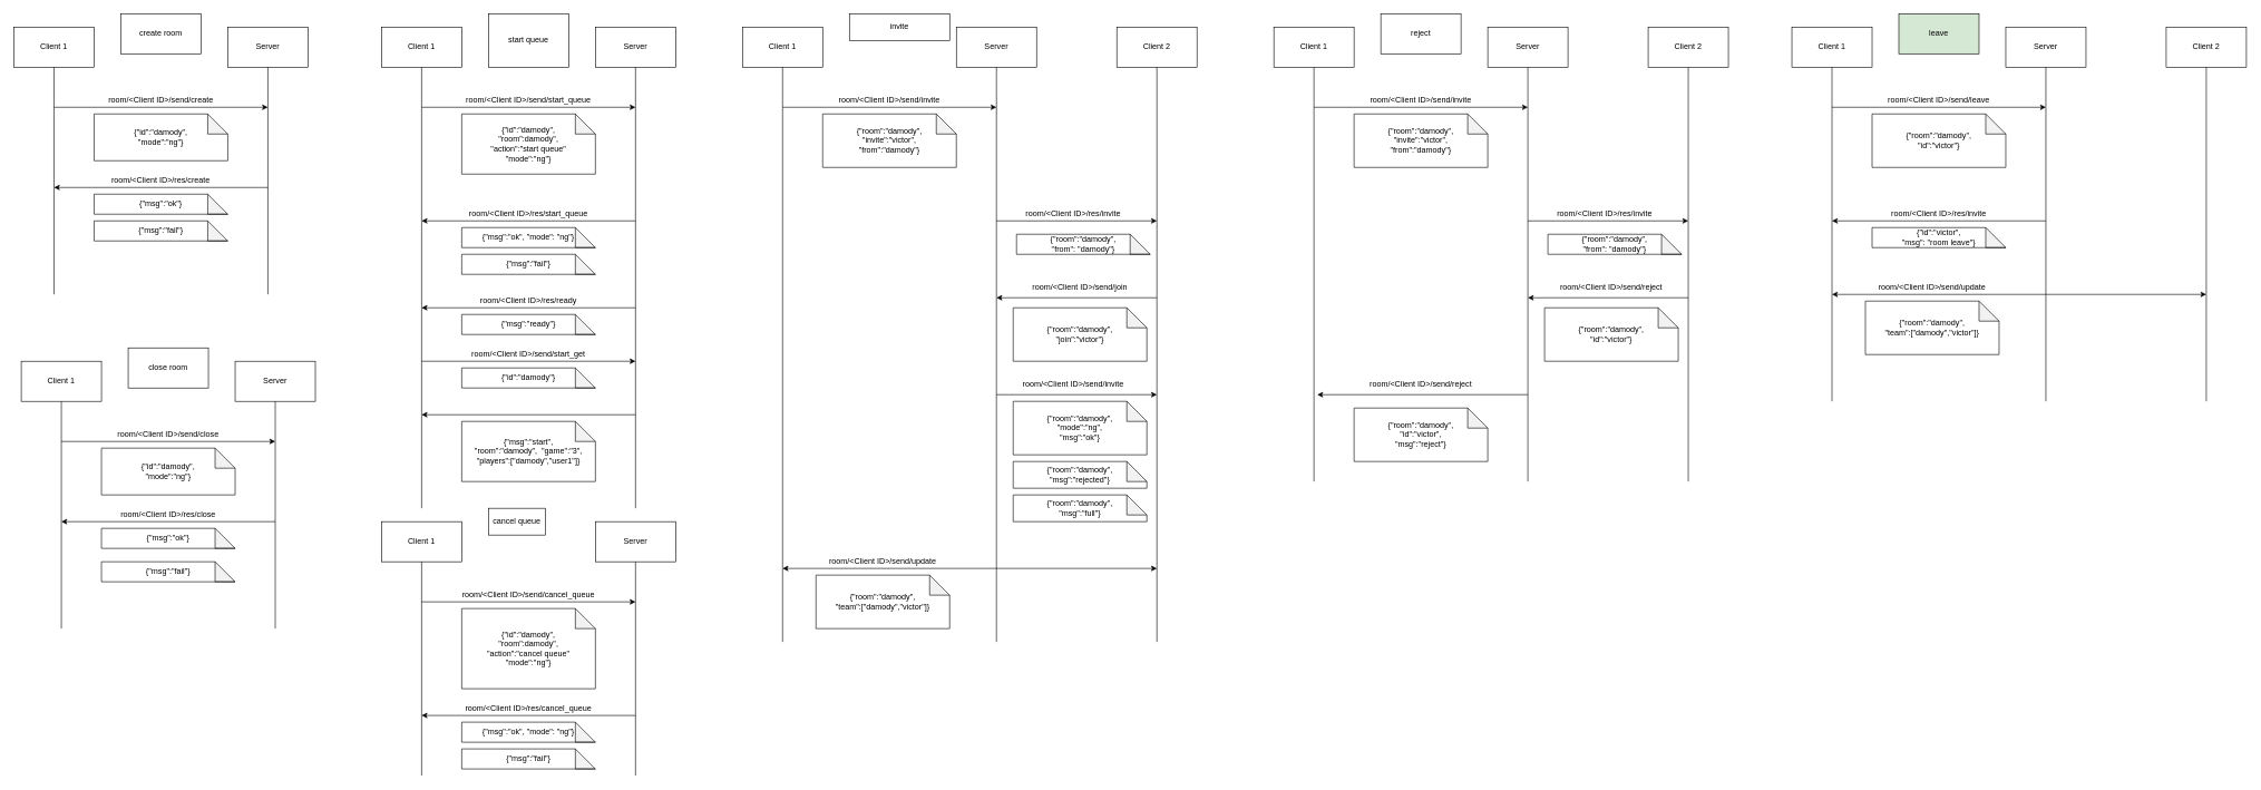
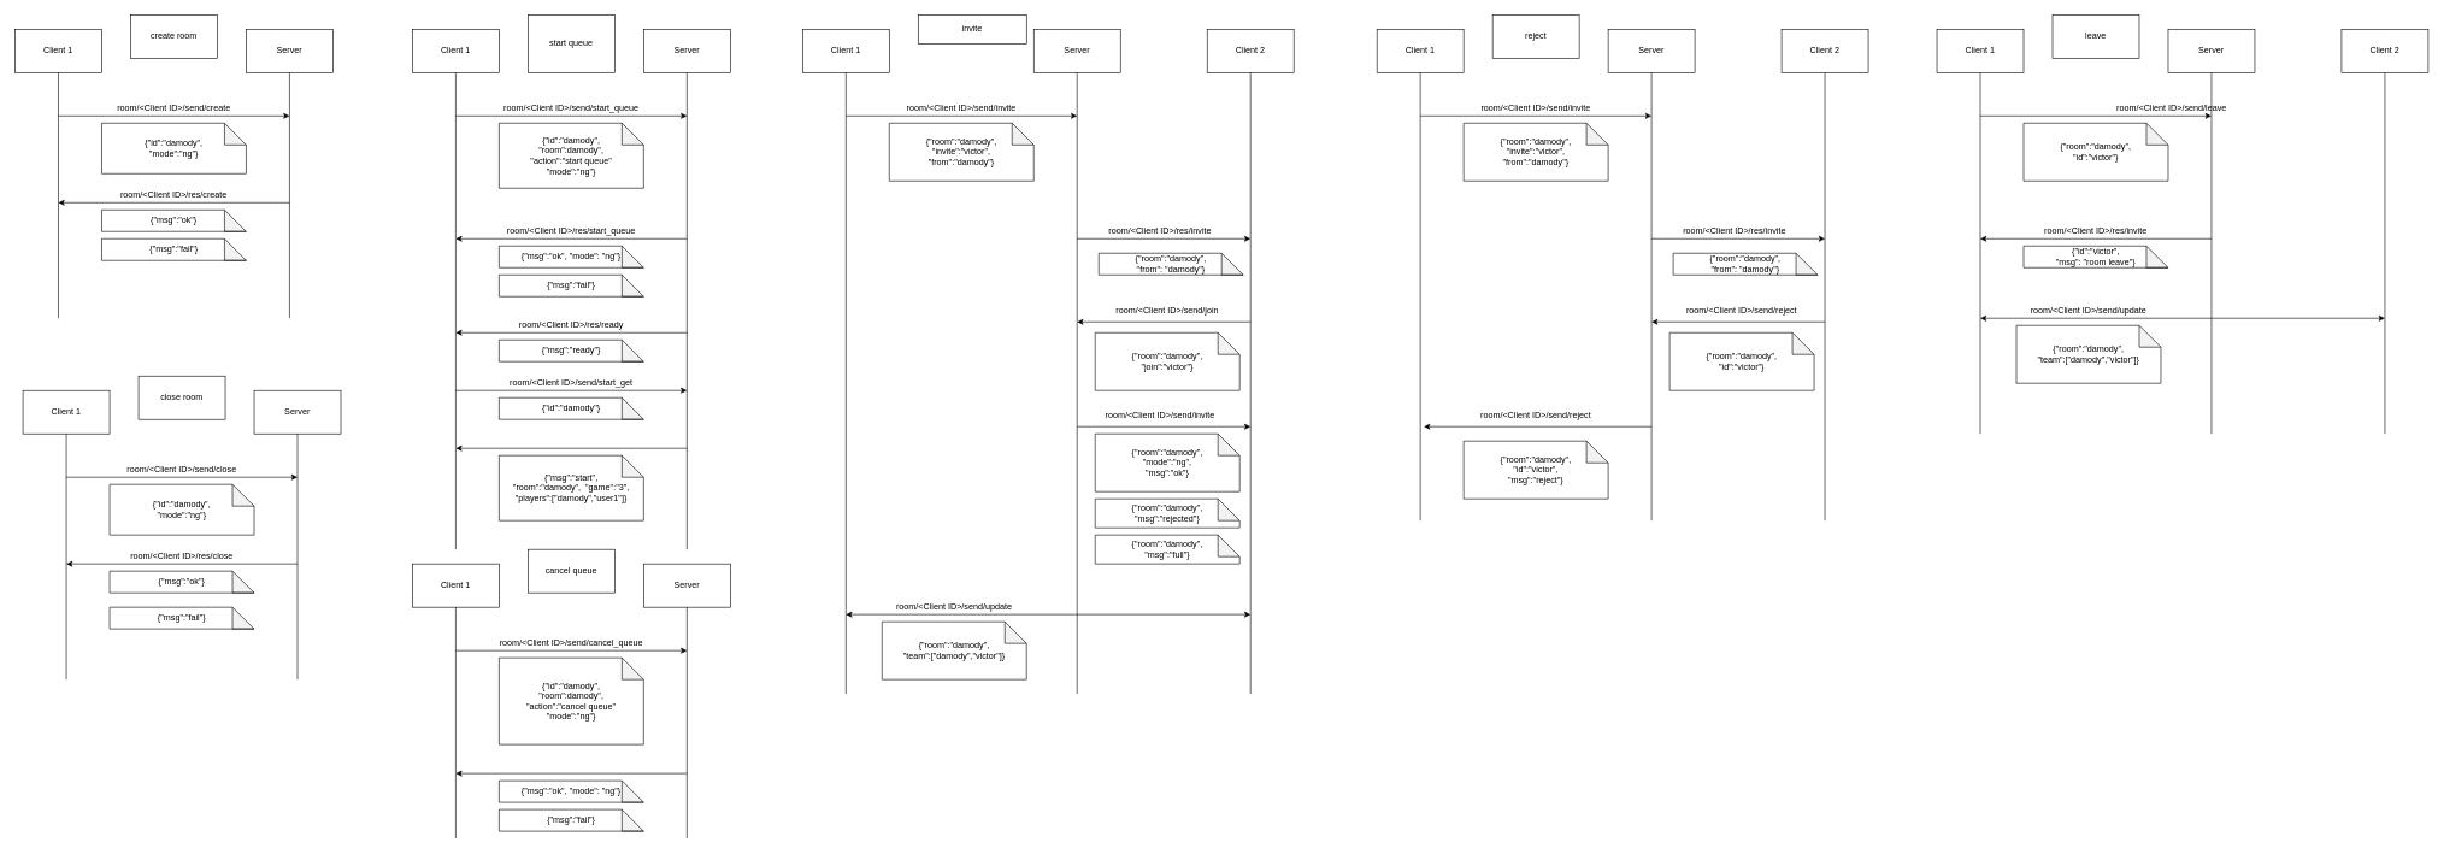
- <mxCell id="111" value="leave" style="rounded=0;whiteSpace=wrap;html=1;fillColor=#d5e8d4;" vertex="1" parent="1"><mxGeometry x="2840" y="20" width="120" height="60" as="geometry" /></mxCell>
+ <mxCell id="111" value="leave" style="rounded=0;whiteSpace=wrap;html=1;" vertex="1" parent="1"><mxGeometry x="2840" y="20" width="120" height="60" as="geometry" /></mxCell>
- <mxCell id="107" value="room/&amp;lt;Client ID&amp;gt;/send/leave" style="text;html=1;strokeColor=none;fillColor=none;align=center;verticalAlign=middle;whiteSpace=wrap;rounded=0;" vertex="1" parent="1"><mxGeometry x="2775" y="140" width="250" height="20" as="geometry" /></mxCell>
+ <mxCell id="107" value="room/&amp;lt;Client ID&amp;gt;/send/leave" style="text;html=1;strokeColor=none;fillColor=none;align=center;verticalAlign=middle;whiteSpace=wrap;rounded=0;" vertex="1" parent="1"><mxGeometry x="2880" y="140" width="250" height="20" as="geometry" /></mxCell>
- <mxCell id="66" value="cancel queue" style="rounded=0;whiteSpace=wrap;html=1;" vertex="1" parent="1"><mxGeometry x="730" y="760" width="85" height="40" as="geometry" /></mxCell>
+ <mxCell id="66" value="cancel queue" style="rounded=0;whiteSpace=wrap;html=1;" vertex="1" parent="1"><mxGeometry x="730" y="760" width="120" height="60" as="geometry" /></mxCell>
- <mxCell id="64" value="room/&amp;lt;Client ID&amp;gt;/res/cancel_queue" style="text;html=1;strokeColor=none;fillColor=none;align=center;verticalAlign=middle;whiteSpace=wrap;rounded=0;" vertex="1" parent="1"><mxGeometry x="665" y="1050" width="250" height="20" as="geometry" /></mxCell>
